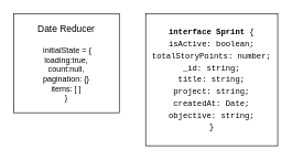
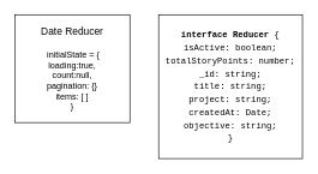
- <mxCell id="6" value="&lt;div style=&quot;font-family: &amp;#34;menlo&amp;#34; , &amp;#34;monaco&amp;#34; , &amp;#34;courier new&amp;#34; , monospace ; line-height: 18px&quot;&gt;&lt;div&gt;&lt;span style=&quot;background-color: rgb(255 , 255 , 255)&quot;&gt;&lt;b&gt;interface Sprint&lt;/b&gt; {&lt;/span&gt;&lt;/div&gt;&lt;div&gt;&lt;span style=&quot;background-color: rgb(255 , 255 , 255)&quot;&gt;  &lt;span&gt;isActive&lt;/span&gt;: &lt;span&gt;boolean&lt;/span&gt;;&lt;/span&gt;&lt;/div&gt;&lt;div&gt;&lt;span style=&quot;background-color: rgb(255 , 255 , 255)&quot;&gt;  &lt;span&gt;totalStoryPoints&lt;/span&gt;: &lt;span&gt;number&lt;/span&gt;;&lt;/span&gt;&lt;/div&gt;&lt;div&gt;&lt;span style=&quot;background-color: rgb(255 , 255 , 255)&quot;&gt;  &lt;span&gt;_id&lt;/span&gt;: &lt;span&gt;string&lt;/span&gt;;&lt;/span&gt;&lt;/div&gt;&lt;div&gt;&lt;span style=&quot;background-color: rgb(255 , 255 , 255)&quot;&gt;  &lt;span&gt;title&lt;/span&gt;: &lt;span&gt;string&lt;/span&gt;;&lt;/span&gt;&lt;/div&gt;&lt;div&gt;&lt;span style=&quot;background-color: rgb(255 , 255 , 255)&quot;&gt;  &lt;span&gt;project&lt;/span&gt;: &lt;span&gt;string&lt;/span&gt;;&lt;/span&gt;&lt;/div&gt;&lt;div&gt;&lt;span style=&quot;background-color: rgb(255 , 255 , 255)&quot;&gt;  &lt;span&gt;createdAt&lt;/span&gt;: &lt;span&gt;Date&lt;/span&gt;;&lt;/span&gt;&lt;/div&gt;&lt;div&gt;&lt;span style=&quot;background-color: rgb(255 , 255 , 255)&quot;&gt;  &lt;span&gt;objective&lt;/span&gt;: &lt;span&gt;string&lt;/span&gt;;&lt;/span&gt;&lt;/div&gt;&lt;div&gt;&lt;span style=&quot;background-color: rgb(255 , 255 , 255)&quot;&gt;}&lt;/span&gt;&lt;/div&gt;&lt;/div&gt;" style="text;html=1;strokeColor=none;fillColor=none;align=center;verticalAlign=middle;whiteSpace=wrap;rounded=0;" vertex="1" parent="1"><mxGeometry x="220" y="20" width="200" height="200" as="geometry" /></mxCell>
+ <mxCell id="6" value="&lt;div style=&quot;font-family: &amp;#34;menlo&amp;#34; , &amp;#34;monaco&amp;#34; , &amp;#34;courier new&amp;#34; , monospace ; line-height: 18px&quot;&gt;&lt;div&gt;&lt;span style=&quot;background-color: rgb(255 , 255 , 255)&quot;&gt;&lt;b&gt;interface Reducer&lt;/b&gt; {&lt;/span&gt;&lt;/div&gt;&lt;div&gt;&lt;span style=&quot;background-color: rgb(255 , 255 , 255)&quot;&gt;  &lt;span&gt;isActive&lt;/span&gt;: &lt;span&gt;boolean&lt;/span&gt;;&lt;/span&gt;&lt;/div&gt;&lt;div&gt;&lt;span style=&quot;background-color: rgb(255 , 255 , 255)&quot;&gt;  &lt;span&gt;totalStoryPoints&lt;/span&gt;: &lt;span&gt;number&lt;/span&gt;;&lt;/span&gt;&lt;/div&gt;&lt;div&gt;&lt;span style=&quot;background-color: rgb(255 , 255 , 255)&quot;&gt;  &lt;span&gt;_id&lt;/span&gt;: &lt;span&gt;string&lt;/span&gt;;&lt;/span&gt;&lt;/div&gt;&lt;div&gt;&lt;span style=&quot;background-color: rgb(255 , 255 , 255)&quot;&gt;  &lt;span&gt;title&lt;/span&gt;: &lt;span&gt;string&lt;/span&gt;;&lt;/span&gt;&lt;/div&gt;&lt;div&gt;&lt;span style=&quot;background-color: rgb(255 , 255 , 255)&quot;&gt;  &lt;span&gt;project&lt;/span&gt;: &lt;span&gt;string&lt;/span&gt;;&lt;/span&gt;&lt;/div&gt;&lt;div&gt;&lt;span style=&quot;background-color: rgb(255 , 255 , 255)&quot;&gt;  &lt;span&gt;createdAt&lt;/span&gt;: &lt;span&gt;Date&lt;/span&gt;;&lt;/span&gt;&lt;/div&gt;&lt;div&gt;&lt;span style=&quot;background-color: rgb(255 , 255 , 255)&quot;&gt;  &lt;span&gt;objective&lt;/span&gt;: &lt;span&gt;string&lt;/span&gt;;&lt;/span&gt;&lt;/div&gt;&lt;div&gt;&lt;span style=&quot;background-color: rgb(255 , 255 , 255)&quot;&gt;}&lt;/span&gt;&lt;/div&gt;&lt;/div&gt;" style="text;html=1;strokeColor=none;fillColor=none;align=center;verticalAlign=middle;whiteSpace=wrap;rounded=0;" vertex="1" parent="1"><mxGeometry x="220" y="20" width="200" height="200" as="geometry" /></mxCell>
